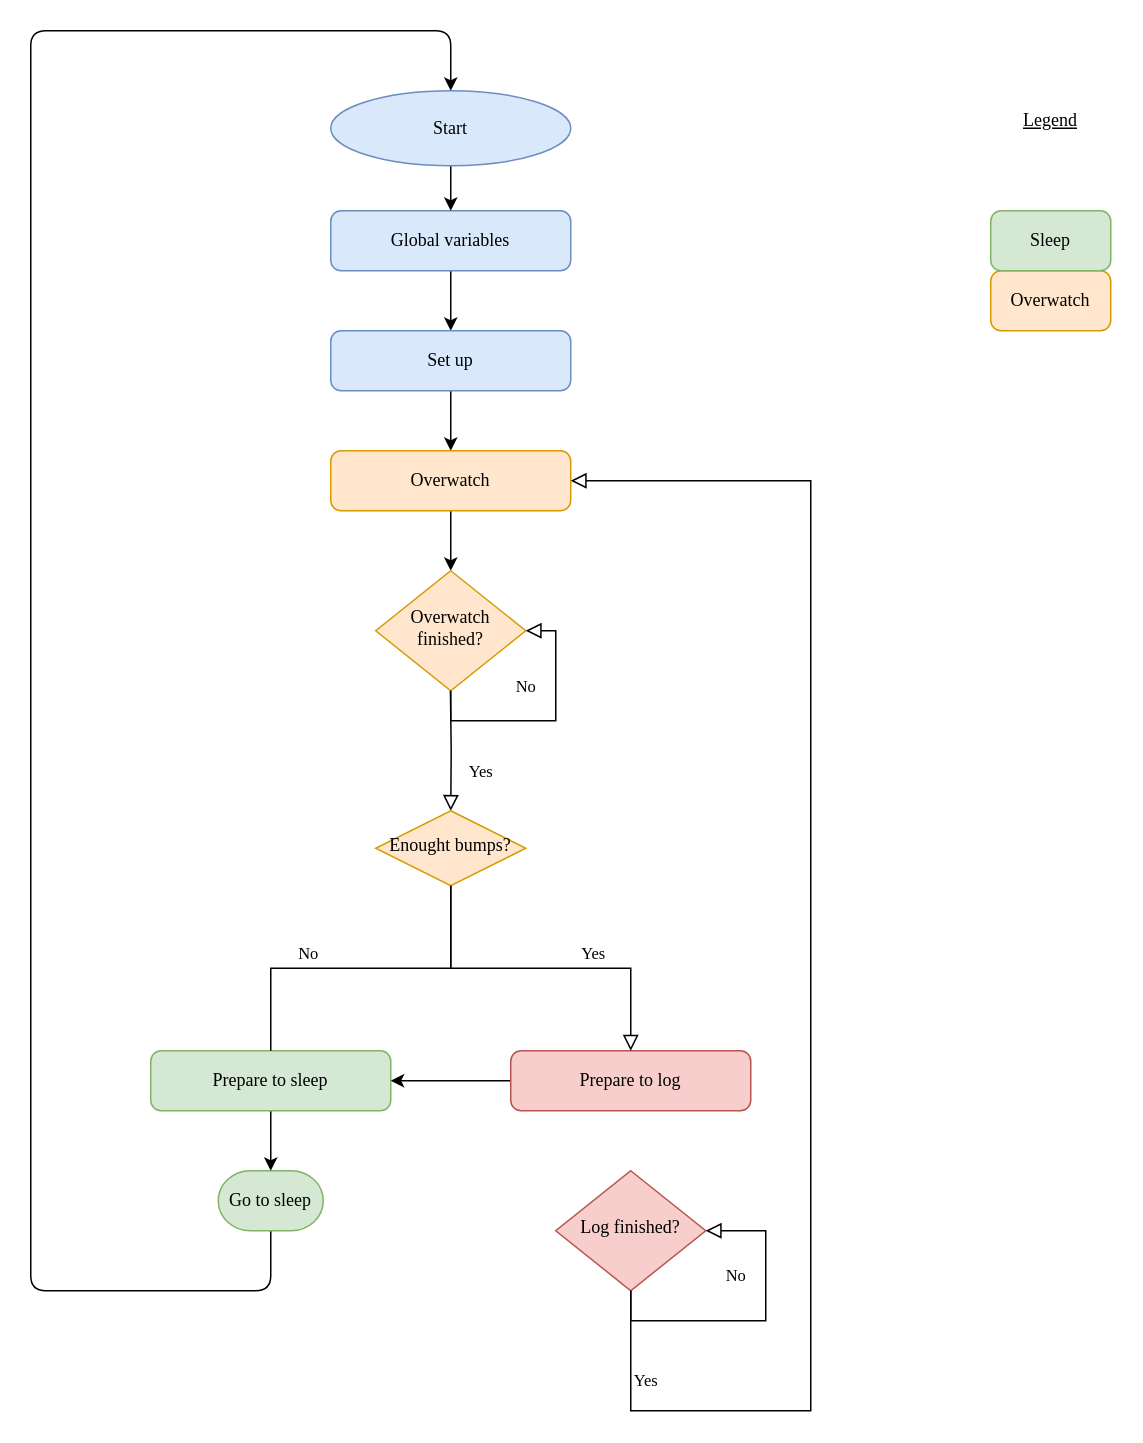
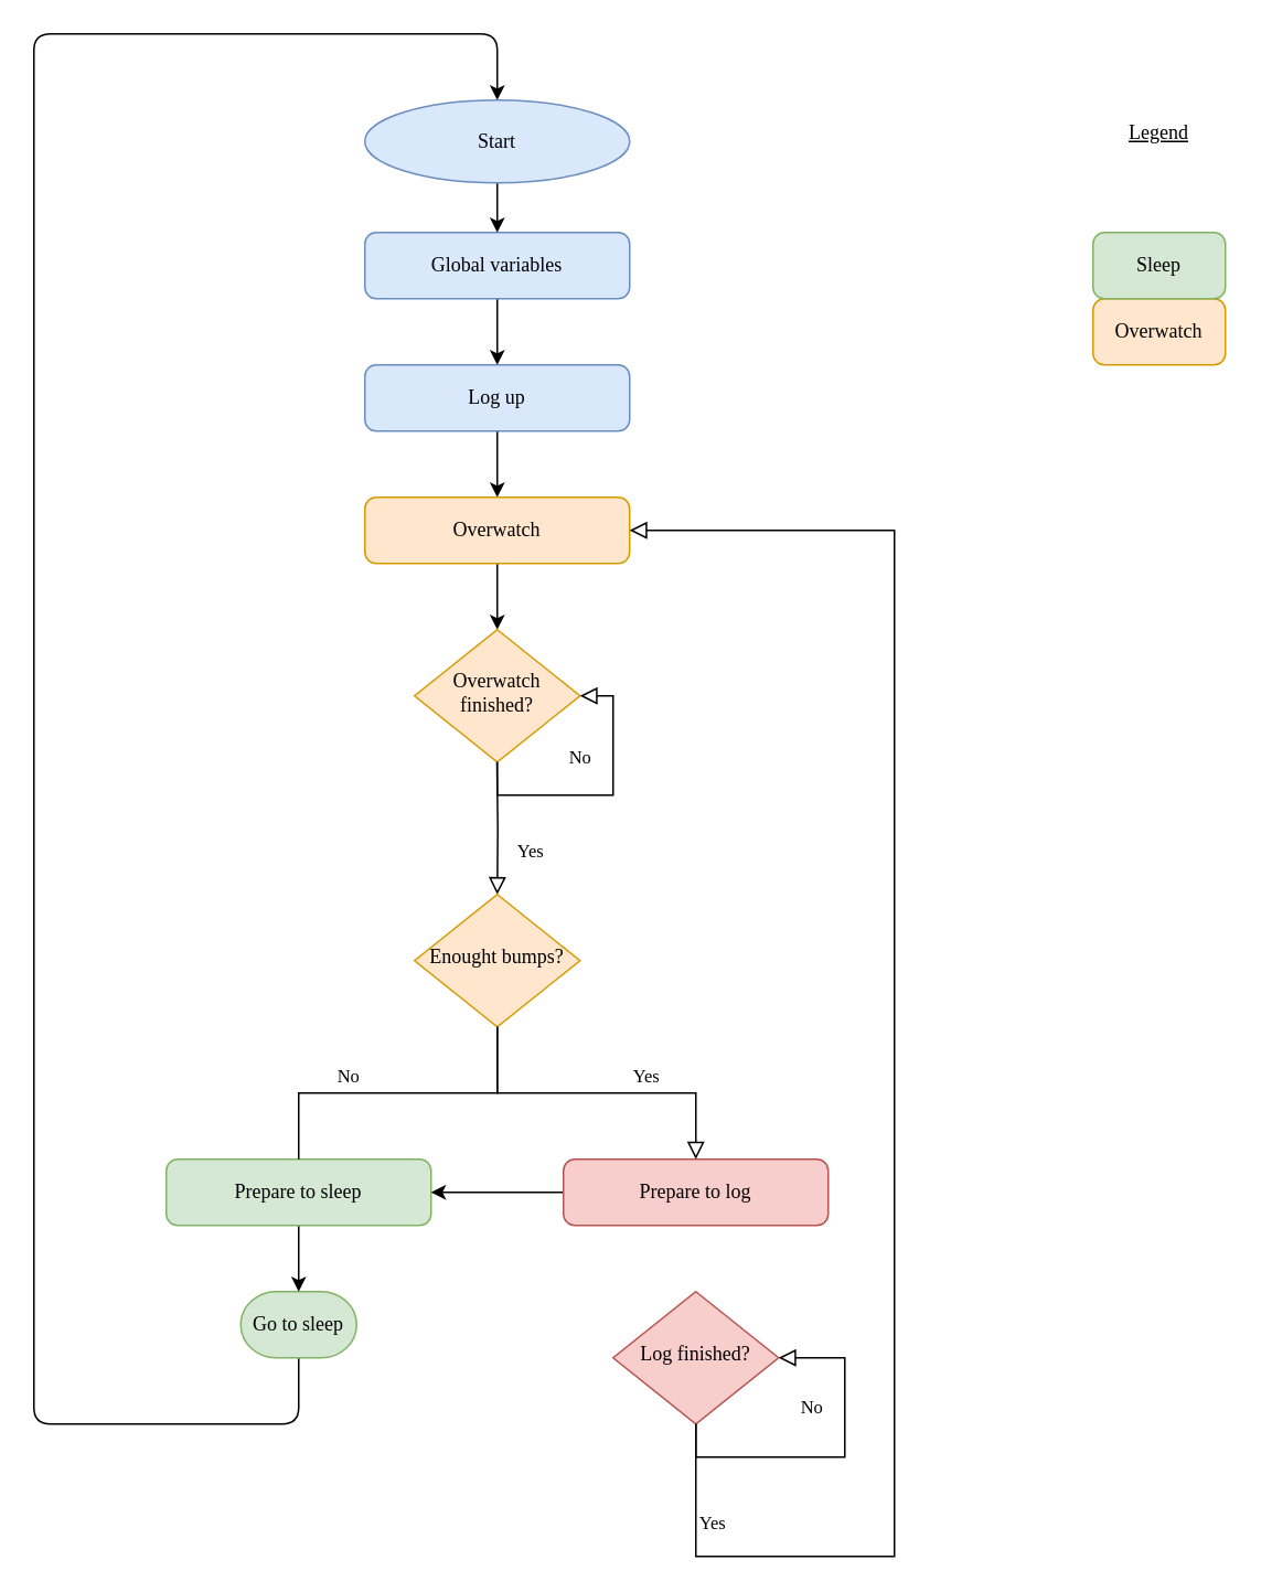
- <mxCell id="9" value="Set up" style="rounded=1;whiteSpace=wrap;html=1;absoluteArcSize=1;arcSize=14;strokeWidth=1;fontFamily=B612;fontSource=https%3A%2F%2Ffonts.googleapis.com%2Fcss%3Ffamily%3DB612;fillColor=#dae8fc;strokeColor=#6c8ebf;" vertex="1" parent="1"><mxGeometry x="220" y="220" width="160" height="40" as="geometry" /></mxCell>
+ <mxCell id="9" value="Log up" style="rounded=1;whiteSpace=wrap;html=1;absoluteArcSize=1;arcSize=14;strokeWidth=1;fontFamily=B612;fontSource=https%3A%2F%2Ffonts.googleapis.com%2Fcss%3Ffamily%3DB612;fillColor=#dae8fc;strokeColor=#6c8ebf;" vertex="1" parent="1"><mxGeometry x="220" y="220" width="160" height="40" as="geometry" /></mxCell>
- <mxCell id="18" value="Enought bumps?" style="rhombus;whiteSpace=wrap;html=1;shadow=0;fontFamily=B612;fontSize=12;align=center;strokeWidth=1;spacing=6;spacingTop=-4;fontSource=https%3A%2F%2Ffonts.googleapis.com%2Fcss%3Ffamily%3DB612;fillColor=#ffe6cc;strokeColor=#d79b00;" vertex="1" parent="1"><mxGeometry x="250" y="540" width="100" height="50" as="geometry" /></mxCell>
+ <mxCell id="18" value="Enought bumps?" style="rhombus;whiteSpace=wrap;html=1;shadow=0;fontFamily=B612;fontSize=12;align=center;strokeWidth=1;spacing=6;spacingTop=-4;fontSource=https%3A%2F%2Ffonts.googleapis.com%2Fcss%3Ffamily%3DB612;fillColor=#ffe6cc;strokeColor=#d79b00;" vertex="1" parent="1"><mxGeometry x="250" y="540" width="100" height="80" as="geometry" /></mxCell>
